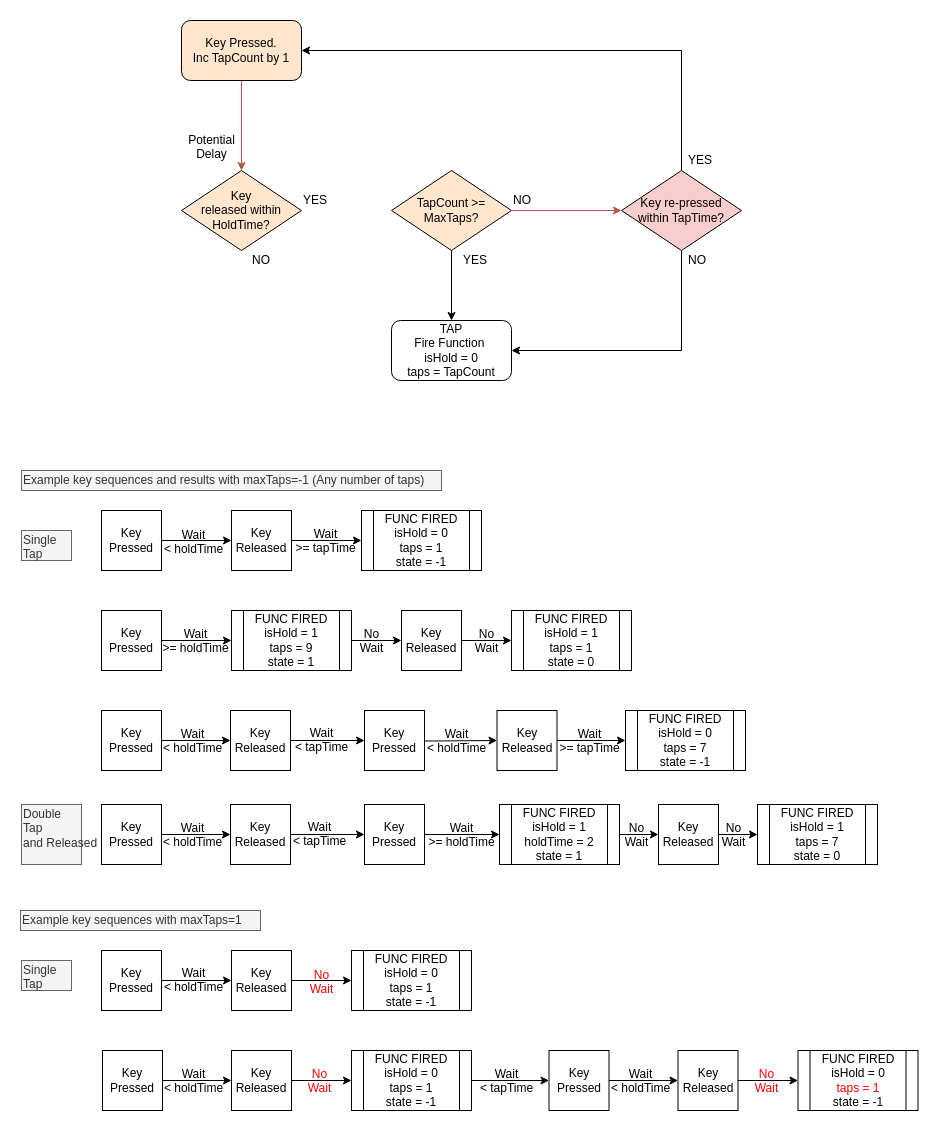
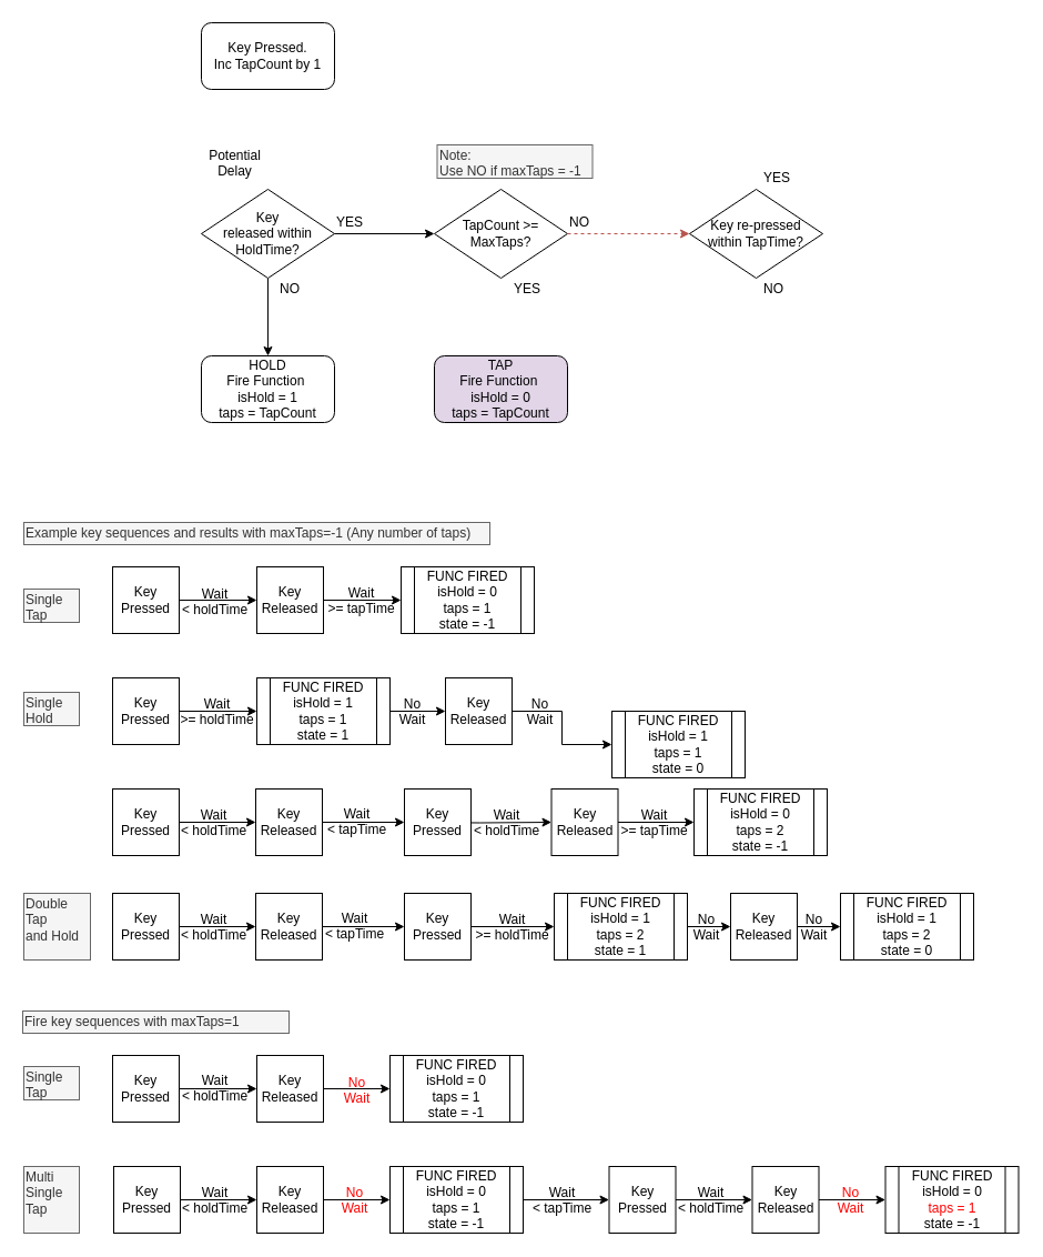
- <mxCell id="3" value="Key Pressed.&lt;br&gt;Inc TapCount by 1&lt;br&gt;" style="rounded=1;whiteSpace=wrap;html=1;fillColor=#ffe6cc;" vertex="1" parent="1"><mxGeometry x="181" y="20" width="120" height="60" as="geometry" /></mxCell>
+ <mxCell id="3" value="Key Pressed.&lt;br&gt;Inc TapCount by 1&lt;br&gt;" style="rounded=1;whiteSpace=wrap;html=1;" vertex="1" parent="1"><mxGeometry x="181" y="20" width="120" height="60" as="geometry" /></mxCell>
- <mxCell id="17" style="edgeStyle=orthogonalEdgeStyle;rounded=0;orthogonalLoop=1;jettySize=auto;html=1;exitX=0.5;exitY=0;exitDx=0;exitDy=0;entryX=1;entryY=0.5;entryDx=0;entryDy=0;" edge="1" parent="1" source="18" target="3"><mxGeometry relative="1" as="geometry" /></mxCell>
- <mxCell id="2" style="edgeStyle=orthogonalEdgeStyle;rounded=0;orthogonalLoop=1;jettySize=auto;html=1;exitX=0.5;exitY=1;exitDx=0;exitDy=0;entryX=0.5;entryY=0;entryDx=0;entryDy=0;fillColor=#f8cecc;strokeColor=#b85450;" edge="1" parent="1" source="3" target="7"><mxGeometry relative="1" as="geometry" /></mxCell>
+ <mxCell id="100" value="Note:&lt;br&gt;Use NO if maxTaps = -1&lt;br&gt;" style="text;html=1;resizable=0;points=[];autosize=1;align=left;verticalAlign=top;spacingTop=-4;fontColor=#333333;fillColor=#f5f5f5;strokeColor=#666666;" vertex="1" parent="1"><mxGeometry x="393.5" y="130" width="140" height="30" as="geometry" /></mxCell>
- <mxCell id="7" value="Key&lt;br&gt;released within HoldTime?" style="rhombus;whiteSpace=wrap;html=1;fillColor=#ffe6cc;" vertex="1" parent="6"><mxGeometry width="120" height="80" as="geometry" /></mxCell>
+ <mxCell id="7" value="Key&lt;br&gt;released within HoldTime?" style="rhombus;whiteSpace=wrap;html=1;" vertex="1" parent="6"><mxGeometry width="120" height="80" as="geometry" /></mxCell>
+ <mxCell id="12" style="edgeStyle=orthogonalEdgeStyle;rounded=0;orthogonalLoop=1;jettySize=auto;html=1;exitX=1;exitY=0.5;exitDx=0;exitDy=0;entryX=0;entryY=0.5;entryDx=0;entryDy=0;" edge="1" parent="1" source="7" target="10"><mxGeometry relative="1" as="geometry" /></mxCell>
- <mxCell id="10" value="TapCount &amp;gt;= MaxTaps?" style="rhombus;whiteSpace=wrap;html=1;fillColor=#ffe6cc;" vertex="1" parent="9"><mxGeometry width="120" height="80" as="geometry" /></mxCell>
+ <mxCell id="10" value="TapCount &amp;gt;= MaxTaps?" style="rhombus;whiteSpace=wrap;html=1;" vertex="1" parent="9"><mxGeometry width="120" height="80" as="geometry" /></mxCell>
- <mxCell id="19" style="edgeStyle=orthogonalEdgeStyle;rounded=0;orthogonalLoop=1;jettySize=auto;html=1;exitX=1;exitY=0.5;exitDx=0;exitDy=0;entryX=0;entryY=0.5;entryDx=0;entryDy=0;fillColor=#f8cecc;strokeColor=#b85450;" edge="1" parent="1" source="10" target="18"><mxGeometry relative="1" as="geometry" /></mxCell>
+ <mxCell id="19" style="edgeStyle=orthogonalEdgeStyle;rounded=0;orthogonalLoop=1;jettySize=auto;html=1;exitX=1;exitY=0.5;exitDx=0;exitDy=0;entryX=0;entryY=0.5;entryDx=0;entryDy=0;fillColor=#f8cecc;strokeColor=#b85450;dashed=1;" edge="1" parent="1" source="10" target="18"><mxGeometry relative="1" as="geometry" /></mxCell>
- <mxCell id="18" value="Key re-pressed&lt;br&gt;within TapTime?" style="rhombus;whiteSpace=wrap;html=1;fillColor=#f8cecc;" vertex="1" parent="1"><mxGeometry x="621" y="170" width="120" height="80" as="geometry" /></mxCell>
+ <mxCell id="18" value="Key re-pressed&lt;br&gt;within TapTime?" style="rhombus;whiteSpace=wrap;html=1;" vertex="1" parent="1"><mxGeometry x="621" y="170" width="120" height="80" as="geometry" /></mxCell>
+ <mxCell id="4" style="edgeStyle=orthogonalEdgeStyle;rounded=0;orthogonalLoop=1;jettySize=auto;html=1;exitX=0.5;exitY=1;exitDx=0;exitDy=0;entryX=0.5;entryY=0;entryDx=0;entryDy=0;" edge="1" parent="1" source="7" target="5"><mxGeometry relative="1" as="geometry" /></mxCell>
- <mxCell id="15" style="edgeStyle=orthogonalEdgeStyle;rounded=0;orthogonalLoop=1;jettySize=auto;html=1;exitX=0.5;exitY=1;exitDx=0;exitDy=0;entryX=0.5;entryY=0;entryDx=0;entryDy=0;" edge="1" parent="1" source="10" target="14"><mxGeometry relative="1" as="geometry" /></mxCell>
+ <mxCell id="5" value="HOLD&lt;br&gt;Fire Function&amp;nbsp;&lt;br&gt;isHold = 1&lt;br&gt;taps = TapCount&lt;br&gt;" style="rounded=1;whiteSpace=wrap;html=1;" vertex="1" parent="1"><mxGeometry x="181" y="320" width="120" height="60" as="geometry" /></mxCell>
- <mxCell id="14" value="TAP&lt;br&gt;Fire Function&amp;nbsp;&lt;br&gt;isHold = 0&lt;br&gt;taps = TapCount&lt;br&gt;" style="rounded=1;whiteSpace=wrap;html=1;" vertex="1" parent="1"><mxGeometry x="391" y="320" width="120" height="60" as="geometry" /></mxCell>
+ <mxCell id="14" value="TAP&lt;br&gt;Fire Function&amp;nbsp;&lt;br&gt;isHold = 0&lt;br&gt;taps = TapCount&lt;br&gt;" style="rounded=1;whiteSpace=wrap;html=1;fillColor=#e1d5e7;" vertex="1" parent="1"><mxGeometry x="391" y="320" width="120" height="60" as="geometry" /></mxCell>
- <mxCell id="16" style="edgeStyle=orthogonalEdgeStyle;rounded=0;orthogonalLoop=1;jettySize=auto;html=1;exitX=0.5;exitY=1;exitDx=0;exitDy=0;entryX=1;entryY=0.5;entryDx=0;entryDy=0;" edge="1" parent="1" source="18" target="14"><mxGeometry relative="1" as="geometry" /></mxCell>
+ <mxCell id="56" value="Single&lt;br&gt;Hold&lt;br&gt;" style="text;html=1;resizable=0;points=[];autosize=1;align=left;verticalAlign=top;spacingTop=-4;fillColor=#f5f5f5;strokeColor=#666666;fontColor=#333333;" vertex="1" parent="1"><mxGeometry y="623" width="50" height="30" as="geometry" x="21" /></mxCell>
- <mxCell id="43" value="FUNC FIRED&lt;br&gt;isHold = 1&lt;br&gt;taps = 9&lt;br&gt;state = 1&lt;br&gt;" style="shape=process;whiteSpace=wrap;html=1;backgroundOutline=1;align=center;" vertex="1" parent="1"><mxGeometry x="231" y="610" width="120" height="60" as="geometry" /></mxCell>
+ <mxCell id="43" value="FUNC FIRED&lt;br&gt;isHold = 1&lt;br&gt;taps = 1&lt;br&gt;state = 1&lt;br&gt;" style="shape=process;whiteSpace=wrap;html=1;backgroundOutline=1;align=center;" vertex="1" parent="1"><mxGeometry x="231" y="610" width="120" height="60" as="geometry" /></mxCell>
- <mxCell id="44" value="FUNC FIRED&lt;br&gt;isHold = 1&lt;br&gt;taps = 1&lt;br&gt;state = 0&lt;br&gt;" style="shape=process;whiteSpace=wrap;html=1;backgroundOutline=1;align=center;" vertex="1" parent="1"><mxGeometry x="511" y="610" width="120" height="60" as="geometry" /></mxCell>
+ <mxCell id="44" value="FUNC FIRED&lt;br&gt;isHold = 1&lt;br&gt;taps = 1&lt;br&gt;state = 0&lt;br&gt;" style="shape=process;whiteSpace=wrap;html=1;backgroundOutline=1;align=center;" vertex="1" parent="1"><mxGeometry x="551" y="640" width="120" height="60" as="geometry" /></mxCell>
- <mxCell id="47" value="FUNC FIRED&lt;br&gt;isHold = 0&lt;br&gt;taps = 7&lt;br&gt;state = -1&lt;br&gt;" style="shape=process;whiteSpace=wrap;html=1;backgroundOutline=1;align=center;" vertex="1" parent="1"><mxGeometry x="625" y="710" width="120" height="60" as="geometry" /></mxCell>
+ <mxCell id="47" value="FUNC FIRED&lt;br&gt;isHold = 0&lt;br&gt;taps = 2&lt;br&gt;state = -1&lt;br&gt;" style="shape=process;whiteSpace=wrap;html=1;backgroundOutline=1;align=center;" vertex="1" parent="1"><mxGeometry x="625" y="710" width="120" height="60" as="geometry" /></mxCell>
- <mxCell id="57" value="Double&lt;br&gt;Tap&lt;br&gt;and Released&lt;br&gt;&amp;nbsp;&lt;br&gt;" style="text;html=1;resizable=0;points=[];autosize=1;align=left;verticalAlign=top;spacingTop=-4;fillColor=#f5f5f5;strokeColor=#666666;fontColor=#333333;" vertex="1" parent="1"><mxGeometry y="804" width="60" height="60" as="geometry" x="21" /></mxCell>
+ <mxCell id="57" value="Double&lt;br&gt;Tap&lt;br&gt;and Hold&lt;br&gt;&amp;nbsp;&lt;br&gt;" style="text;html=1;resizable=0;points=[];autosize=1;align=left;verticalAlign=top;spacingTop=-4;fillColor=#f5f5f5;strokeColor=#666666;fontColor=#333333;" vertex="1" parent="1"><mxGeometry y="804" width="60" height="60" as="geometry" x="21" /></mxCell>
- <mxCell id="77" value="FUNC FIRED&lt;br&gt;isHold = 1&lt;br&gt;holdTime = 2&lt;br&gt;state = 1&lt;br&gt;" style="shape=process;whiteSpace=wrap;html=1;backgroundOutline=1;align=center;" vertex="1" parent="1"><mxGeometry x="499" y="804" width="120" height="60" as="geometry" /></mxCell>
+ <mxCell id="77" value="FUNC FIRED&lt;br&gt;isHold = 1&lt;br&gt;taps = 2&lt;br&gt;state = 1&lt;br&gt;" style="shape=process;whiteSpace=wrap;html=1;backgroundOutline=1;align=center;" vertex="1" parent="1"><mxGeometry x="499" y="804" width="120" height="60" as="geometry" /></mxCell>
- <mxCell id="78" value="FUNC FIRED&lt;br&gt;isHold = 1&lt;br&gt;taps = 7&lt;br&gt;state = 0&lt;br&gt;" style="shape=process;whiteSpace=wrap;html=1;backgroundOutline=1;align=center;" vertex="1" parent="1"><mxGeometry x="757" y="804" width="120" height="60" as="geometry" /></mxCell>
+ <mxCell id="78" value="FUNC FIRED&lt;br&gt;isHold = 1&lt;br&gt;taps = 2&lt;br&gt;state = 0&lt;br&gt;" style="shape=process;whiteSpace=wrap;html=1;backgroundOutline=1;align=center;" vertex="1" parent="1"><mxGeometry x="757" y="804" width="120" height="60" as="geometry" /></mxCell>
- <mxCell id="48" value="Example key sequences with maxTaps=1" style="text;html=1;resizable=0;points=[];autosize=1;align=left;verticalAlign=top;spacingTop=-4;fillColor=#f5f5f5;strokeColor=#666666;fontColor=#333333;" vertex="1" parent="1"><mxGeometry x="20" y="910" width="240" height="20" as="geometry" /></mxCell>
+ <mxCell id="48" value="Fire key sequences with maxTaps=1" style="text;html=1;resizable=0;points=[];autosize=1;align=left;verticalAlign=top;spacingTop=-4;fillColor=#f5f5f5;strokeColor=#666666;fontColor=#333333;" vertex="1" parent="1"><mxGeometry x="20" y="910" width="240" height="20" as="geometry" /></mxCell>
+ <mxCell id="99" value="Multi&lt;br&gt;Single&lt;br&gt;Tap&lt;br&gt;&amp;nbsp;&lt;br&gt;" style="text;html=1;resizable=0;points=[];autosize=1;align=left;verticalAlign=top;spacingTop=-4;fillColor=#f5f5f5;strokeColor=#666666;fontColor=#333333;" vertex="1" parent="1"><mxGeometry y="1050" width="50" height="60" as="geometry" x="21" /></mxCell>
